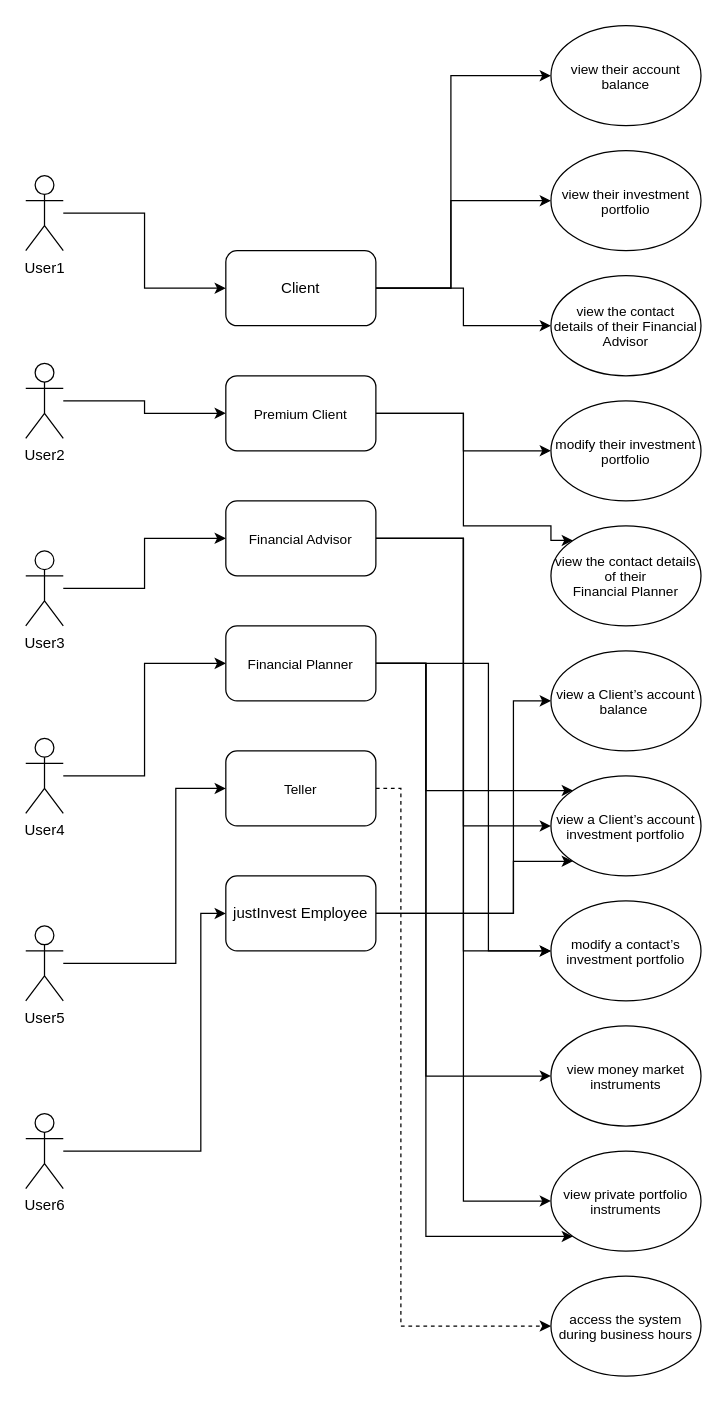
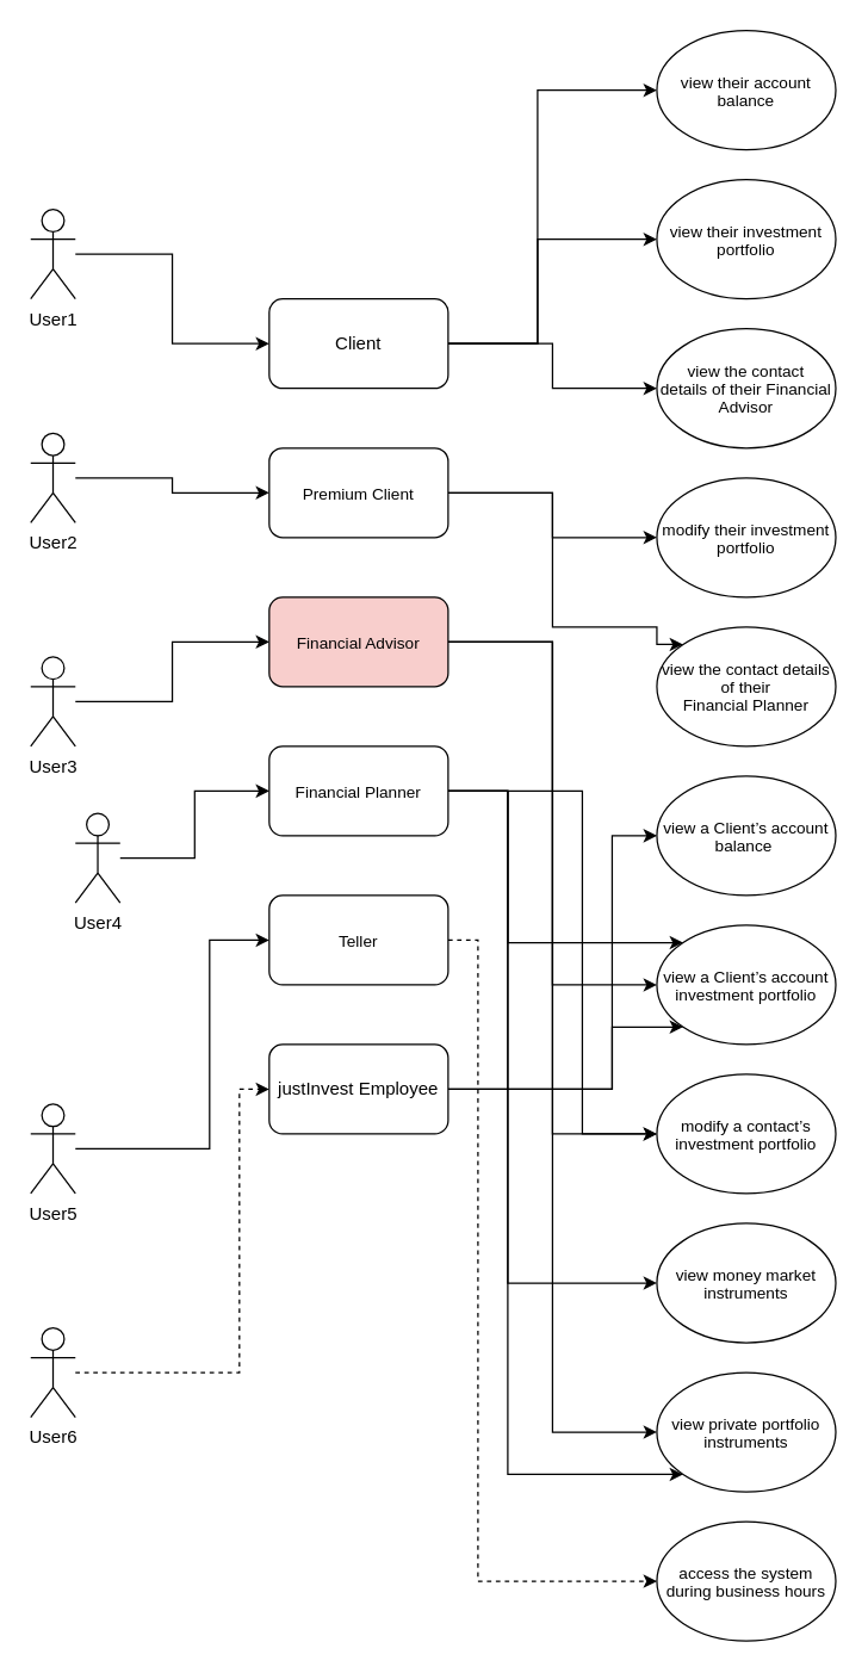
- <mxCell id="20" value="&lt;p style=&quot;margin: 0px; font-style: normal; font-variant-caps: normal; font-stretch: normal; font-size: 10.9px; line-height: normal; font-size-adjust: none; font-kerning: auto; font-variant-alternates: normal; font-variant-ligatures: normal; font-variant-numeric: normal; font-variant-east-asian: normal; font-variant-position: normal; font-variant-emoji: normal; font-feature-settings: normal; font-optical-sizing: auto; font-variation-settings: normal;&quot;&gt;Financial Advisor&lt;/p&gt;" style="rounded=1;whiteSpace=wrap;html=1;" vertex="1" parent="1"><mxGeometry x="180" y="400" width="120" height="60" as="geometry" /></mxCell>
+ <mxCell id="20" value="&lt;p style=&quot;margin: 0px; font-style: normal; font-variant-caps: normal; font-stretch: normal; font-size: 10.9px; line-height: normal; font-size-adjust: none; font-kerning: auto; font-variant-alternates: normal; font-variant-ligatures: normal; font-variant-numeric: normal; font-variant-east-asian: normal; font-variant-position: normal; font-variant-emoji: normal; font-feature-settings: normal; font-optical-sizing: auto; font-variation-settings: normal;&quot;&gt;Financial Advisor&lt;/p&gt;" style="rounded=1;whiteSpace=wrap;html=1;fillColor=#f8cecc;" vertex="1" parent="1"><mxGeometry x="180" y="400" width="120" height="60" as="geometry" /></mxCell>
- <mxCell id="9" value="User4" style="shape=umlActor;verticalLabelPosition=bottom;verticalAlign=top;html=1;" vertex="1" parent="1"><mxGeometry x="20" y="590" width="30" height="60" as="geometry" /></mxCell>
+ <mxCell id="9" value="User4" style="shape=umlActor;verticalLabelPosition=bottom;verticalAlign=top;html=1;" vertex="1" parent="1"><mxGeometry x="50" y="545" width="30" height="60" as="geometry" /></mxCell>
- <mxCell id="44" style="edgeStyle=orthogonalEdgeStyle;rounded=0;orthogonalLoop=1;jettySize=auto;html=1;" edge="1" parent="1" source="45" target="43"><mxGeometry relative="1" as="geometry"><Array as="points"><mxPoint x="160" y="920" /><mxPoint x="160" y="730" /></Array></mxGeometry></mxCell>
+ <mxCell id="44" style="edgeStyle=orthogonalEdgeStyle;rounded=0;orthogonalLoop=1;jettySize=auto;html=1;dashed=1;" edge="1" parent="1" source="45" target="43"><mxGeometry relative="1" as="geometry"><Array as="points"><mxPoint x="160" y="920" /><mxPoint x="160" y="730" /></Array></mxGeometry></mxCell>
